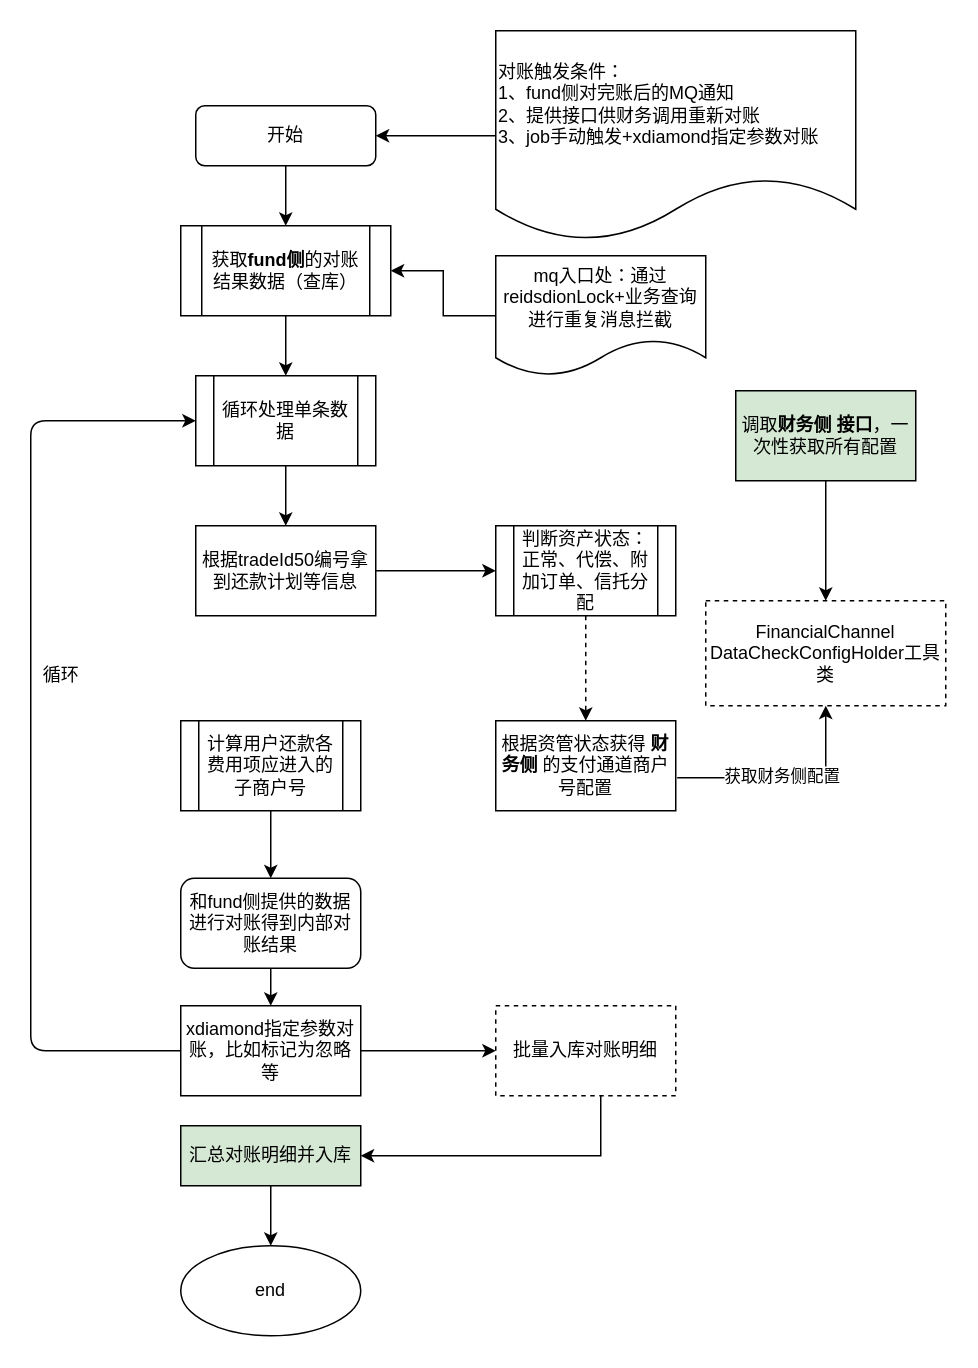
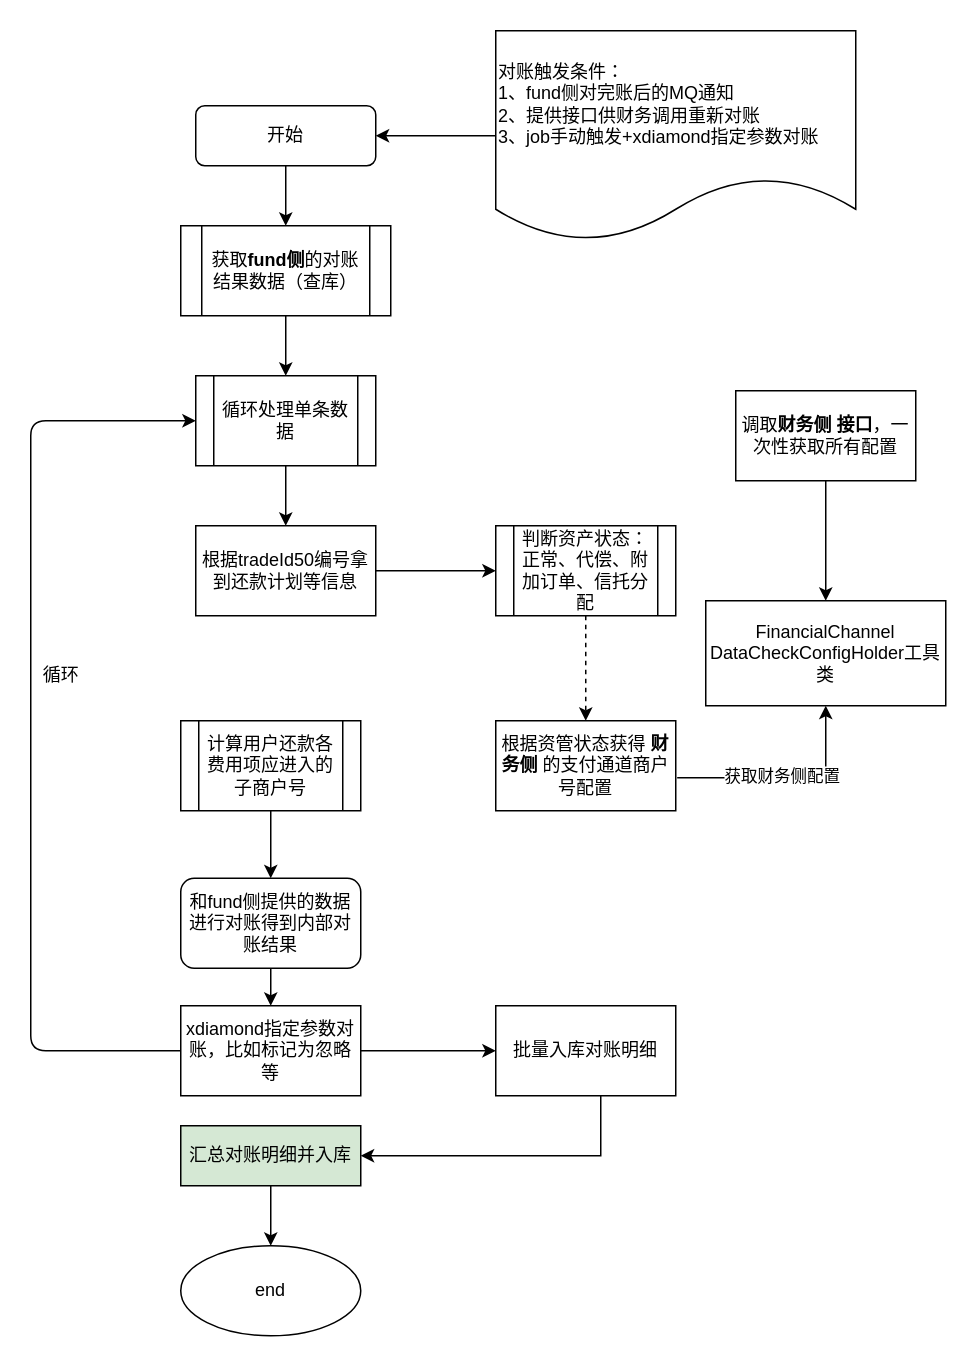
- <mxCell id="28" value="" style="edgeStyle=orthogonalEdgeStyle;rounded=0;orthogonalLoop=1;jettySize=auto;html=1;" edge="1" parent="1" source="29" target="5"><mxGeometry relative="1" as="geometry" /></mxCell>
- <mxCell id="29" value="mq入口处：通过reidsdionLock+业务查询进行重复消息拦截" style="shape=document;whiteSpace=wrap;html=1;boundedLbl=1;" vertex="1" parent="1"><mxGeometry x="330" y="170" width="140" height="80" as="geometry" /></mxCell>
- <mxCell id="23" value="调取&lt;b&gt;财务侧 接口&lt;/b&gt;，一次性获取所有配置" style="rounded=0;whiteSpace=wrap;html=1;fillColor=#d5e8d4;" vertex="1" parent="1"><mxGeometry x="490" y="260" width="120" height="60" as="geometry" /></mxCell>
+ <mxCell id="23" value="调取&lt;b&gt;财务侧 接口&lt;/b&gt;，一次性获取所有配置" style="rounded=0;whiteSpace=wrap;html=1;" vertex="1" parent="1"><mxGeometry x="490" y="260" width="120" height="60" as="geometry" /></mxCell>
- <mxCell id="30" value="FinancialChannel&lt;br&gt;DataCheckConfigHolder工具类" style="rounded=0;whiteSpace=wrap;html=1;dashed=1;" vertex="1" parent="1"><mxGeometry x="470" y="400" width="160" height="70" as="geometry" /></mxCell>
+ <mxCell id="30" value="FinancialChannel&lt;br&gt;DataCheckConfigHolder工具类" style="rounded=0;whiteSpace=wrap;html=1;" vertex="1" parent="1"><mxGeometry x="470" y="400" width="160" height="70" as="geometry" /></mxCell>
- <mxCell id="34" value="批量入库对账明细" style="whiteSpace=wrap;html=1;rounded=0;dashed=1;" vertex="1" parent="1"><mxGeometry x="330" y="670" width="120" height="60" as="geometry" /></mxCell>
+ <mxCell id="34" value="批量入库对账明细" style="whiteSpace=wrap;html=1;rounded=0;" vertex="1" parent="1"><mxGeometry x="330" y="670" width="120" height="60" as="geometry" /></mxCell>
